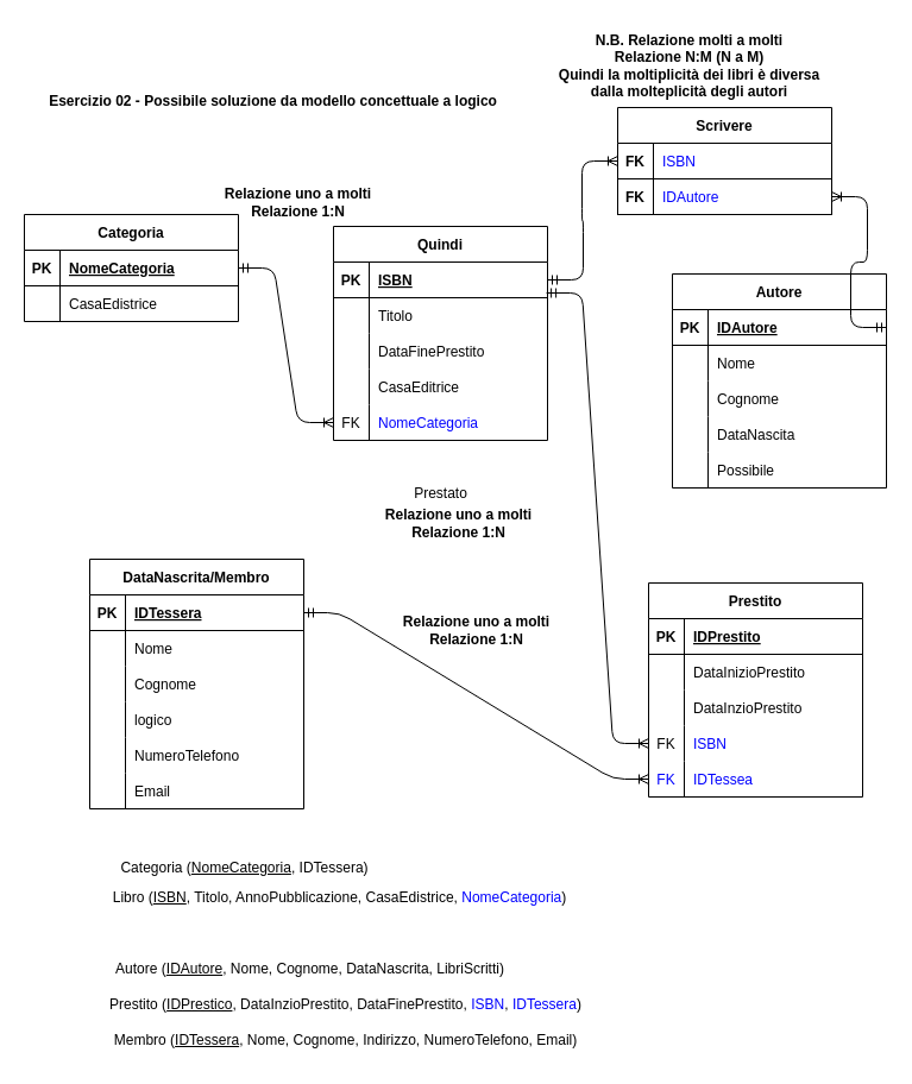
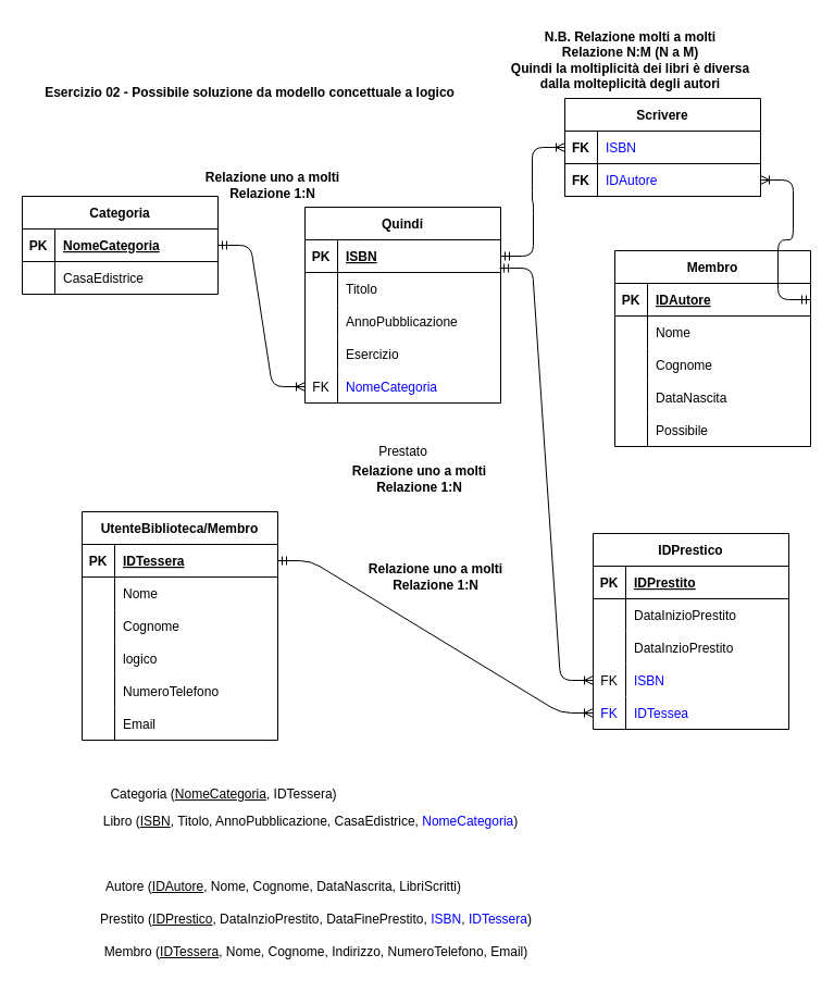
- <mxCell id="25" value="Autore" style="shape=table;startSize=30;container=1;collapsible=1;childLayout=tableLayout;fixedRows=1;rowLines=0;fontStyle=1;align=center;resizeLast=1;" parent="1" vertex="1"><mxGeometry x="565" y="230" width="180" height="180" as="geometry" /></mxCell>
+ <mxCell id="25" value="Membro" style="shape=table;startSize=30;container=1;collapsible=1;childLayout=tableLayout;fixedRows=1;rowLines=0;fontStyle=1;align=center;resizeLast=1;" parent="1" vertex="1"><mxGeometry x="565" y="230" width="180" height="180" as="geometry" /></mxCell>
- <mxCell id="11" value="DataFinePrestito" style="shape=partialRectangle;connectable=0;fillColor=none;top=0;left=0;bottom=0;right=0;align=left;spacingLeft=6;overflow=hidden;" parent="9" vertex="1"><mxGeometry x="30" width="150" height="30" as="geometry"><mxRectangle width="150" height="30" as="alternateBounds" /></mxGeometry></mxCell>
+ <mxCell id="11" value="AnnoPubblicazione" style="shape=partialRectangle;connectable=0;fillColor=none;top=0;left=0;bottom=0;right=0;align=left;spacingLeft=6;overflow=hidden;" parent="9" vertex="1"><mxGeometry x="30" width="150" height="30" as="geometry"><mxRectangle width="150" height="30" as="alternateBounds" /></mxGeometry></mxCell>
- <mxCell id="14" value="CasaEditrice" style="shape=partialRectangle;connectable=0;fillColor=none;top=0;left=0;bottom=0;right=0;align=left;spacingLeft=6;overflow=hidden;" parent="12" vertex="1"><mxGeometry x="30" width="150" height="30" as="geometry"><mxRectangle width="150" height="30" as="alternateBounds" /></mxGeometry></mxCell>
+ <mxCell id="14" value="Esercizio" style="shape=partialRectangle;connectable=0;fillColor=none;top=0;left=0;bottom=0;right=0;align=left;spacingLeft=6;overflow=hidden;" parent="12" vertex="1"><mxGeometry x="30" width="150" height="30" as="geometry"><mxRectangle width="150" height="30" as="alternateBounds" /></mxGeometry></mxCell>
- <mxCell id="41" value="DataNascrita/Membro" style="shape=table;startSize=30;container=1;collapsible=1;childLayout=tableLayout;fixedRows=1;rowLines=0;fontStyle=1;align=center;resizeLast=1;" parent="1" vertex="1"><mxGeometry x="75" y="470" width="180" height="210" as="geometry" /></mxCell>
+ <mxCell id="41" value="UtenteBiblioteca/Membro" style="shape=table;startSize=30;container=1;collapsible=1;childLayout=tableLayout;fixedRows=1;rowLines=0;fontStyle=1;align=center;resizeLast=1;" parent="1" vertex="1"><mxGeometry x="75" y="470" width="180" height="210" as="geometry" /></mxCell>
- <mxCell id="60" value="Prestito" style="shape=table;startSize=30;container=1;collapsible=1;childLayout=tableLayout;fixedRows=1;rowLines=0;fontStyle=1;align=center;resizeLast=1;" parent="1" vertex="1"><mxGeometry x="545" y="490" width="180" height="180" as="geometry" /></mxCell>
+ <mxCell id="60" value="IDPrestico" style="shape=table;startSize=30;container=1;collapsible=1;childLayout=tableLayout;fixedRows=1;rowLines=0;fontStyle=1;align=center;resizeLast=1;" parent="1" vertex="1"><mxGeometry x="545" y="490" width="180" height="180" as="geometry" /></mxCell>
